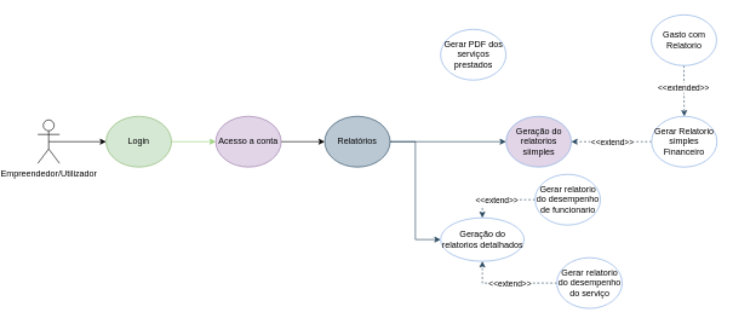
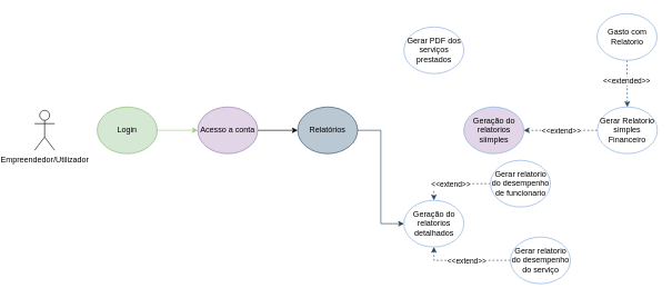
- <mxCell id="2" style="edgeStyle=orthogonalEdgeStyle;rounded=0;orthogonalLoop=1;jettySize=auto;html=1;exitX=0.5;exitY=0.5;exitDx=0;exitDy=0;exitPerimeter=0;" parent="1" source="3" target="5" edge="1"><mxGeometry relative="1" as="geometry" /></mxCell>
- <mxCell id="8" style="edgeStyle=orthogonalEdgeStyle;rounded=0;orthogonalLoop=1;jettySize=auto;html=1;exitX=1;exitY=0.5;exitDx=0;exitDy=0;entryX=0;entryY=0.5;entryDx=0;entryDy=0;fillColor=#bac8d3;strokeColor=#23445D;" parent="1" source="10" target="11" edge="1"><mxGeometry relative="1" as="geometry" /></mxCell>
- <mxCell id="12" value="Geração do relatorios detalhados" style="ellipse;whiteSpace=wrap;html=1;labelBackgroundColor=none;strokeColor=#7EA6E0;" parent="1" vertex="1"><mxGeometry x="574.5" y="300" width="115" height="60" as="geometry" /></mxCell>
+ <mxCell id="12" value="Geração do relatorios detalhados" style="ellipse;whiteSpace=wrap;html=1;labelBackgroundColor=none;strokeColor=#7EA6E0;" parent="1" vertex="1"><mxGeometry x="574.5" y="300" width="90" height="70" as="geometry" /></mxCell>
